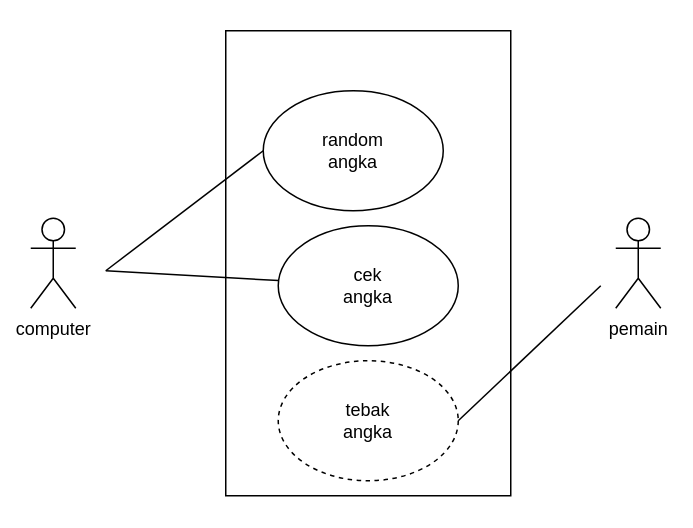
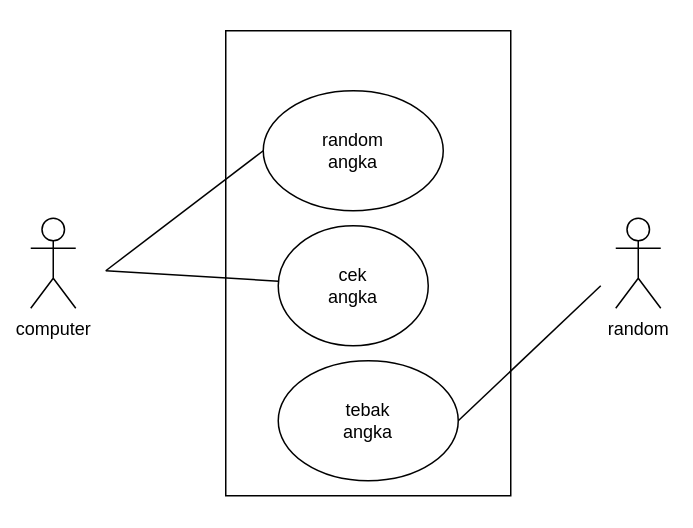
- <mxCell id="3" value="cek&lt;br&gt;angka" style="ellipse;whiteSpace=wrap;html=1;" vertex="1" parent="1"><mxGeometry x="185" y="150" width="120" height="80" as="geometry" /></mxCell>
+ <mxCell id="3" value="cek&lt;br&gt;angka" style="ellipse;whiteSpace=wrap;html=1;" vertex="1" parent="1"><mxGeometry x="185" y="150" width="100" height="80" as="geometry" /></mxCell>
- <mxCell id="7" value="pemain" style="shape=umlActor;verticalLabelPosition=bottom;verticalAlign=top;html=1;outlineConnect=0;" vertex="1" parent="1"><mxGeometry x="410" y="145" width="30" height="60" as="geometry" /></mxCell>
+ <mxCell id="7" value="random" style="shape=umlActor;verticalLabelPosition=bottom;verticalAlign=top;html=1;outlineConnect=0;" vertex="1" parent="1"><mxGeometry x="410" y="145" width="30" height="60" as="geometry" /></mxCell>
- <mxCell id="4" value="tebak&lt;br&gt;angka" style="ellipse;whiteSpace=wrap;html=1;dashed=1;" vertex="1" parent="1"><mxGeometry x="185" y="240" width="120" height="80" as="geometry" /></mxCell>
+ <mxCell id="4" value="tebak&lt;br&gt;angka" style="ellipse;whiteSpace=wrap;html=1;" vertex="1" parent="1"><mxGeometry x="185" y="240" width="120" height="80" as="geometry" /></mxCell>
